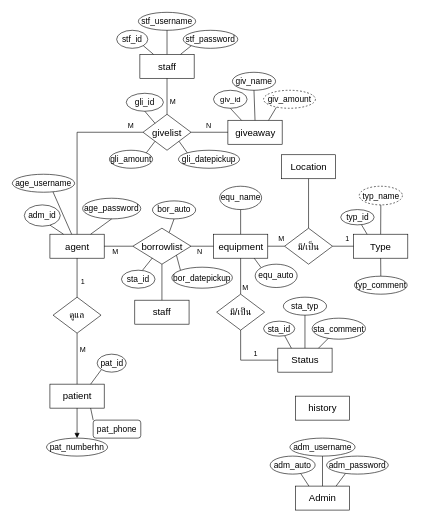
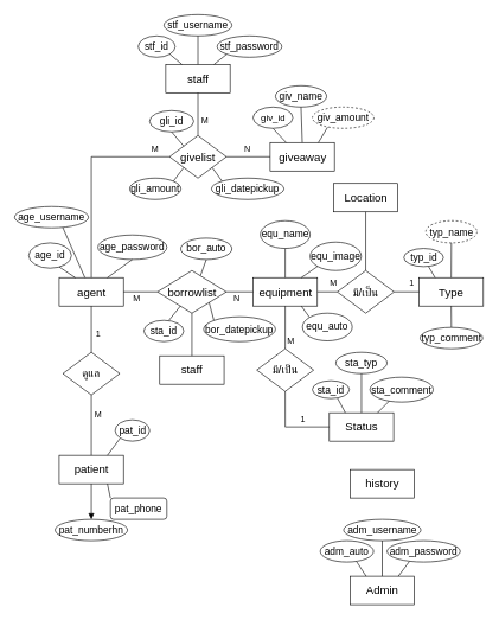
- <mxCell id="53" value="&lt;font style=&quot;font-size: 14px;&quot;&gt;adm_id&lt;/font&gt;" style="ellipse;whiteSpace=wrap;html=1;" parent="1" vertex="1"><mxGeometry x="40" y="341.11" width="60" height="35.56" as="geometry" /></mxCell>
+ <mxCell id="53" value="&lt;font style=&quot;font-size: 14px;&quot;&gt;age_id&lt;/font&gt;" style="ellipse;whiteSpace=wrap;html=1;" parent="1" vertex="1"><mxGeometry x="40" y="341.11" width="60" height="35.56" as="geometry" /></mxCell>
+ <mxCell id="68" value="&lt;font style=&quot;font-size: 14px;&quot;&gt;equ_image&lt;/font&gt;" style="ellipse;whiteSpace=wrap;html=1;" parent="1" vertex="1"><mxGeometry x="435.75" y="340" width="72" height="40" as="geometry" /></mxCell>
+ <mxCell id="71" value="" style="endArrow=none;html=1;rounded=0;exitX=0.75;exitY=0;exitDx=0;exitDy=0;entryX=0;entryY=1;entryDx=0;entryDy=0;" parent="1" source="5" target="68" edge="1"><mxGeometry width="50" height="50" relative="1" as="geometry"><mxPoint x="428" y="390" as="sourcePoint" /><mxPoint x="438" y="331" as="targetPoint" /></mxGeometry></mxCell>
